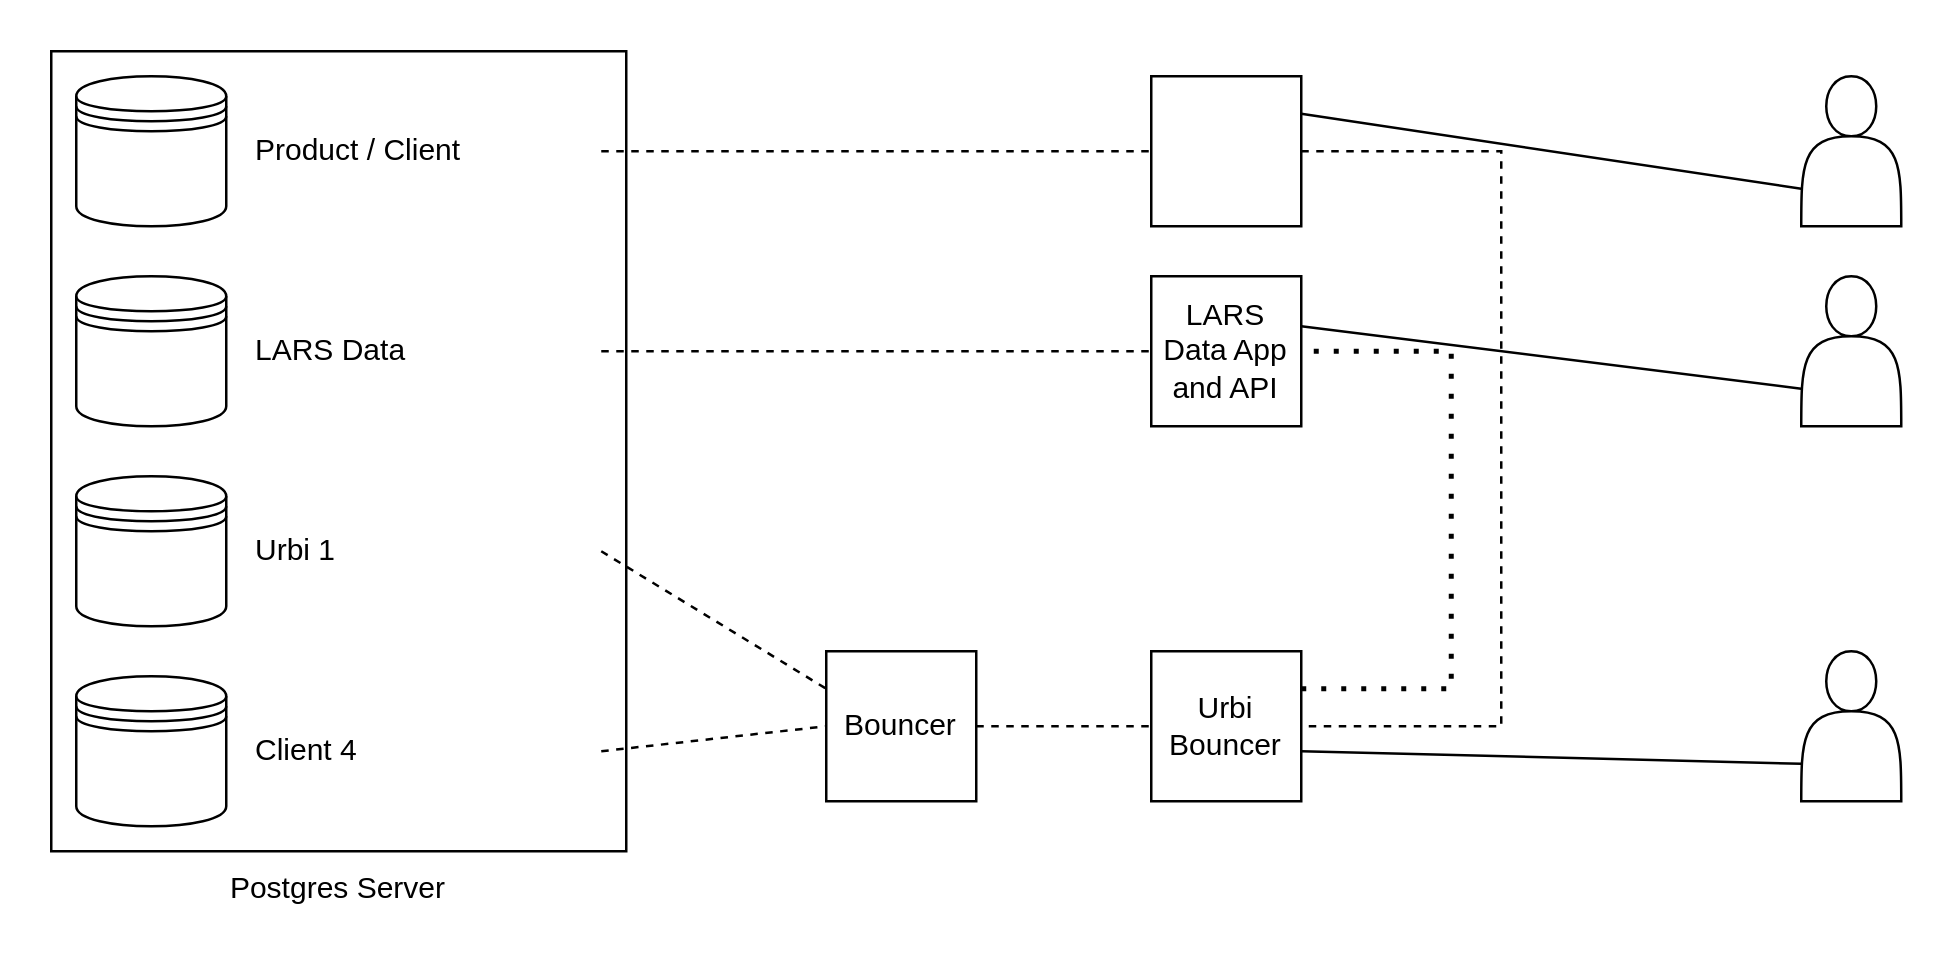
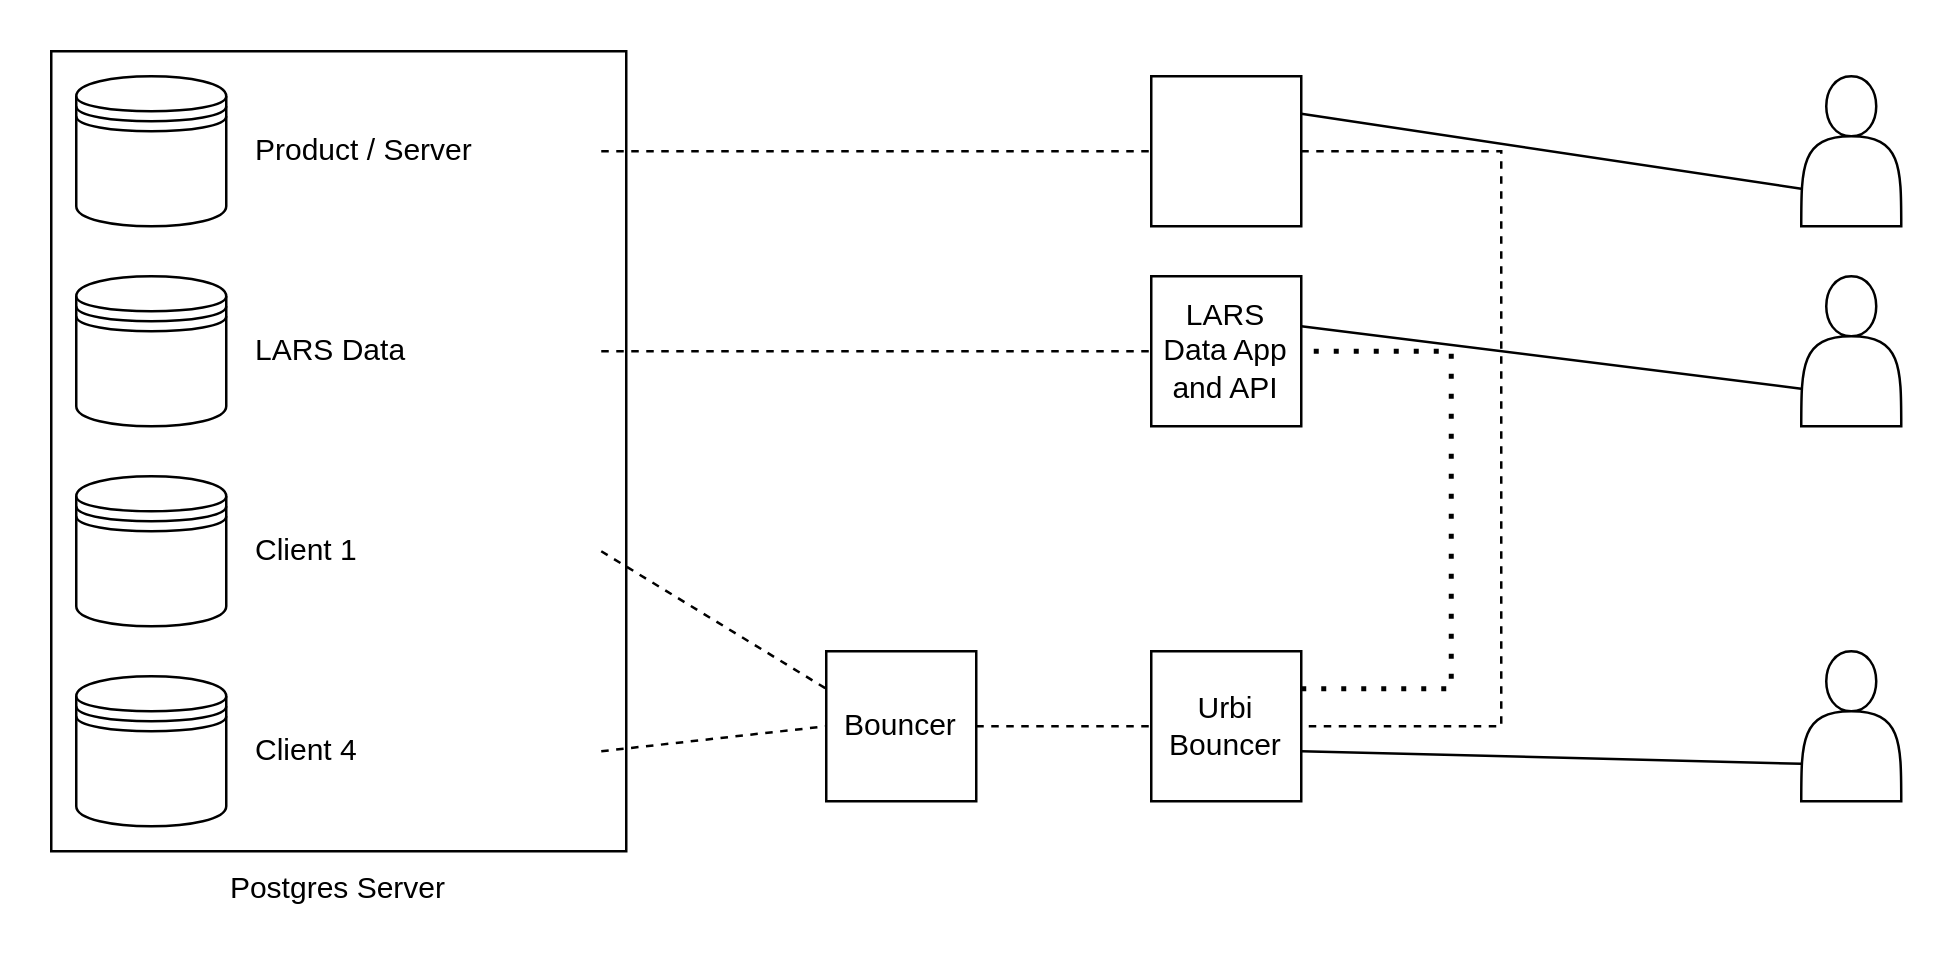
- <mxCell id="7" value="Product / Client" style="text;html=1;align=left;verticalAlign=middle;whiteSpace=wrap;rounded=0;" vertex="1" parent="1"><mxGeometry x="100" y="30" width="140" height="60" as="geometry" /></mxCell>
+ <mxCell id="7" value="Product / Server" style="text;html=1;align=left;verticalAlign=middle;whiteSpace=wrap;rounded=0;" vertex="1" parent="1"><mxGeometry x="100" y="30" width="140" height="60" as="geometry" /></mxCell>
- <mxCell id="9" value="Urbi 1" style="text;html=1;align=left;verticalAlign=middle;whiteSpace=wrap;rounded=0;" vertex="1" parent="1"><mxGeometry x="100" y="190" width="140" height="60" as="geometry" /></mxCell>
+ <mxCell id="9" value="Client 1" style="text;html=1;align=left;verticalAlign=middle;whiteSpace=wrap;rounded=0;" vertex="1" parent="1"><mxGeometry x="100" y="190" width="140" height="60" as="geometry" /></mxCell>
